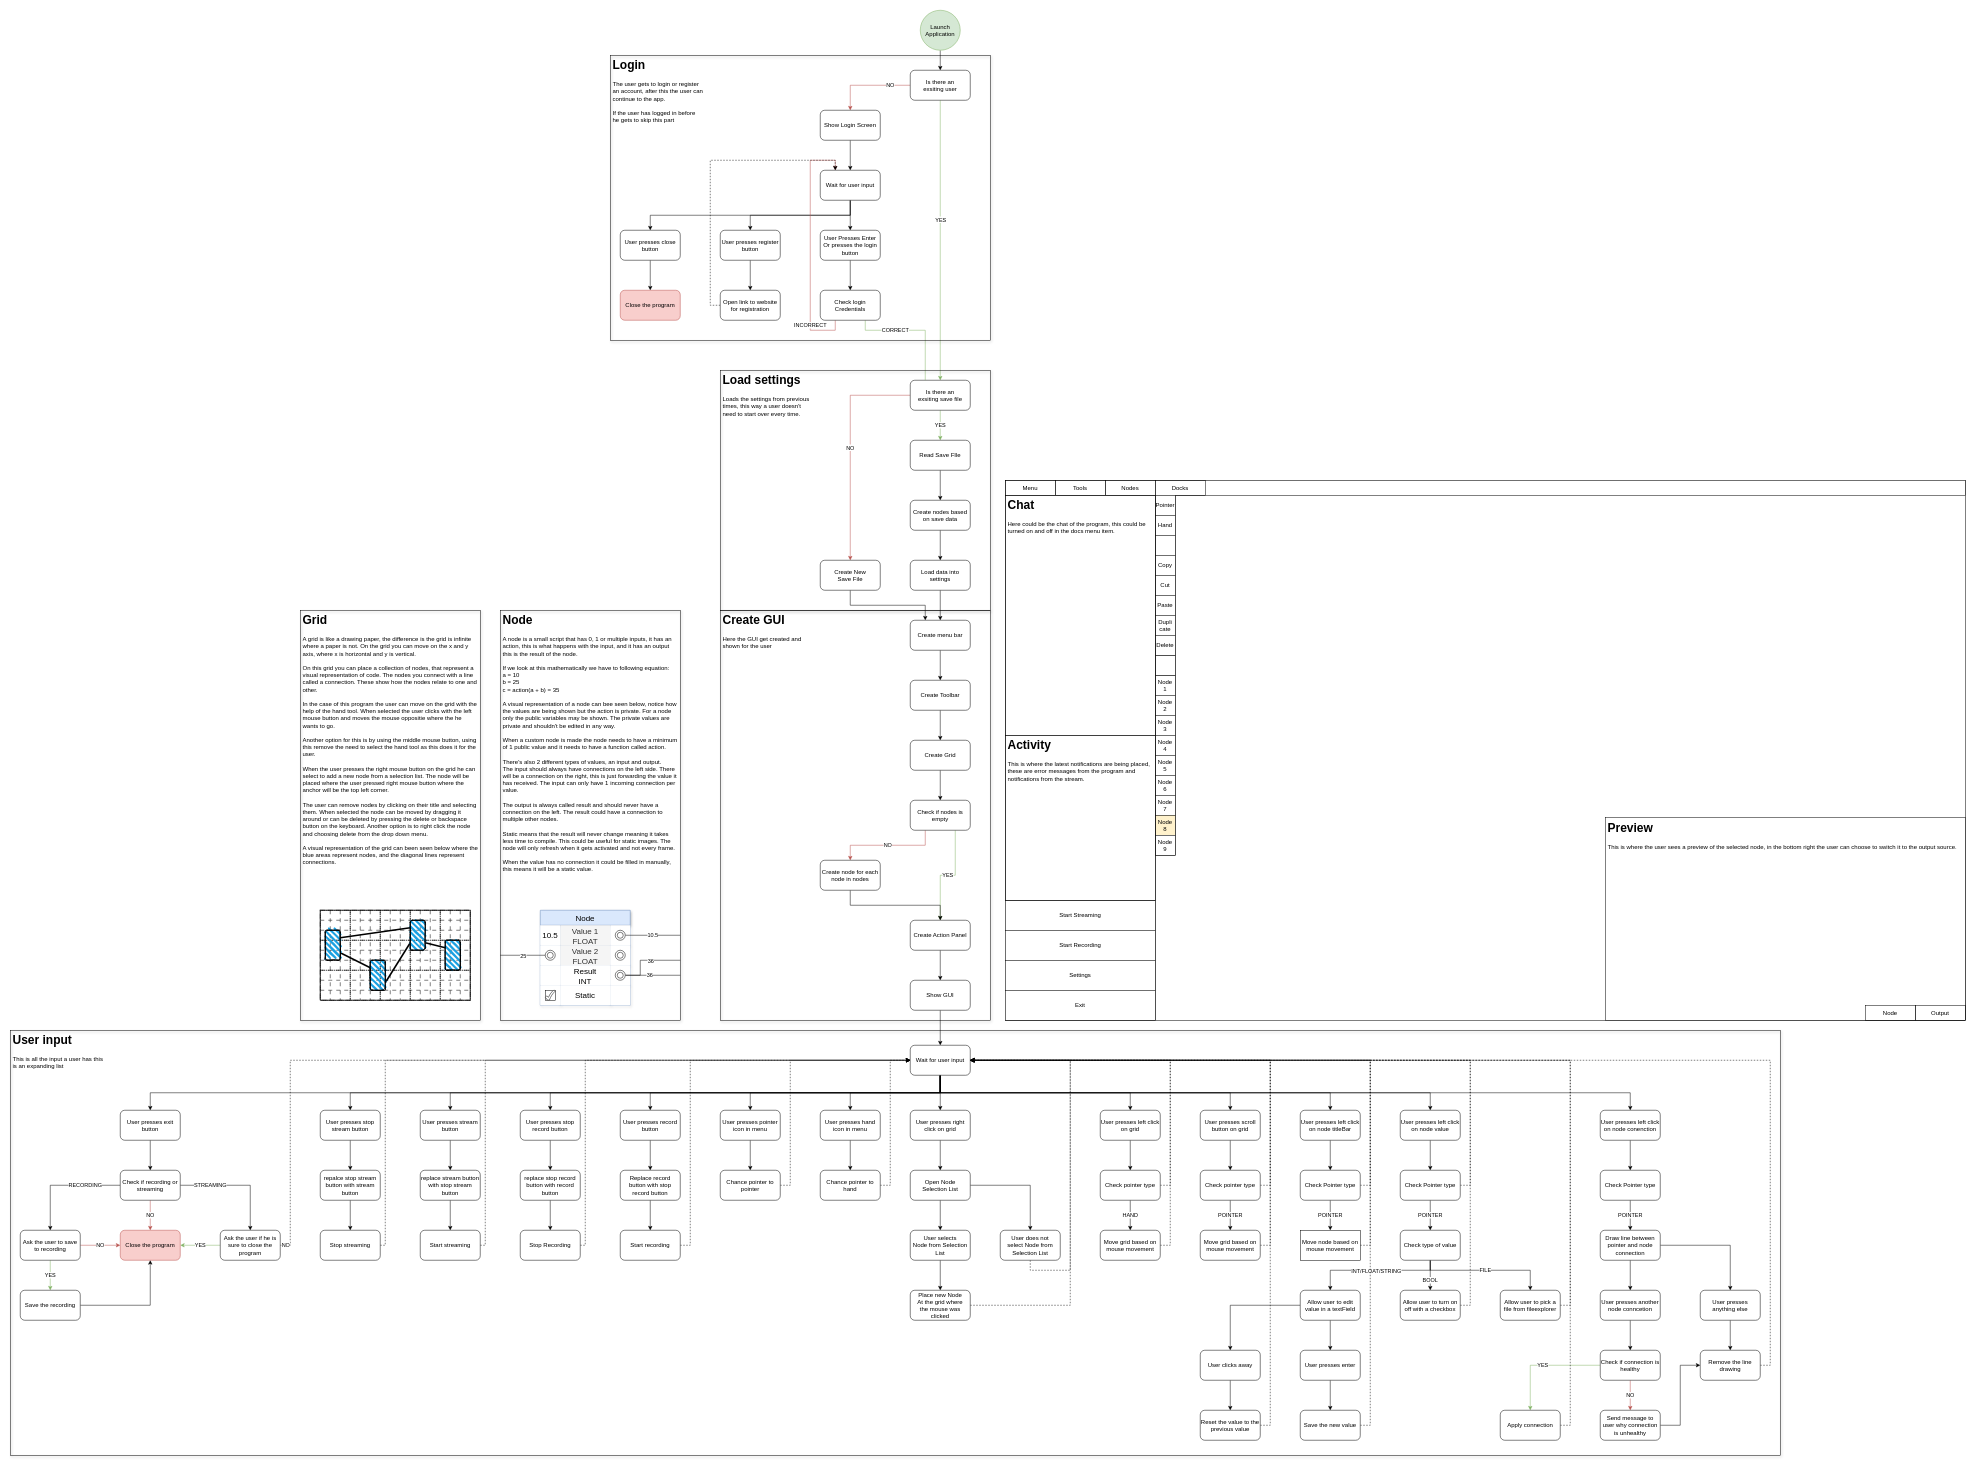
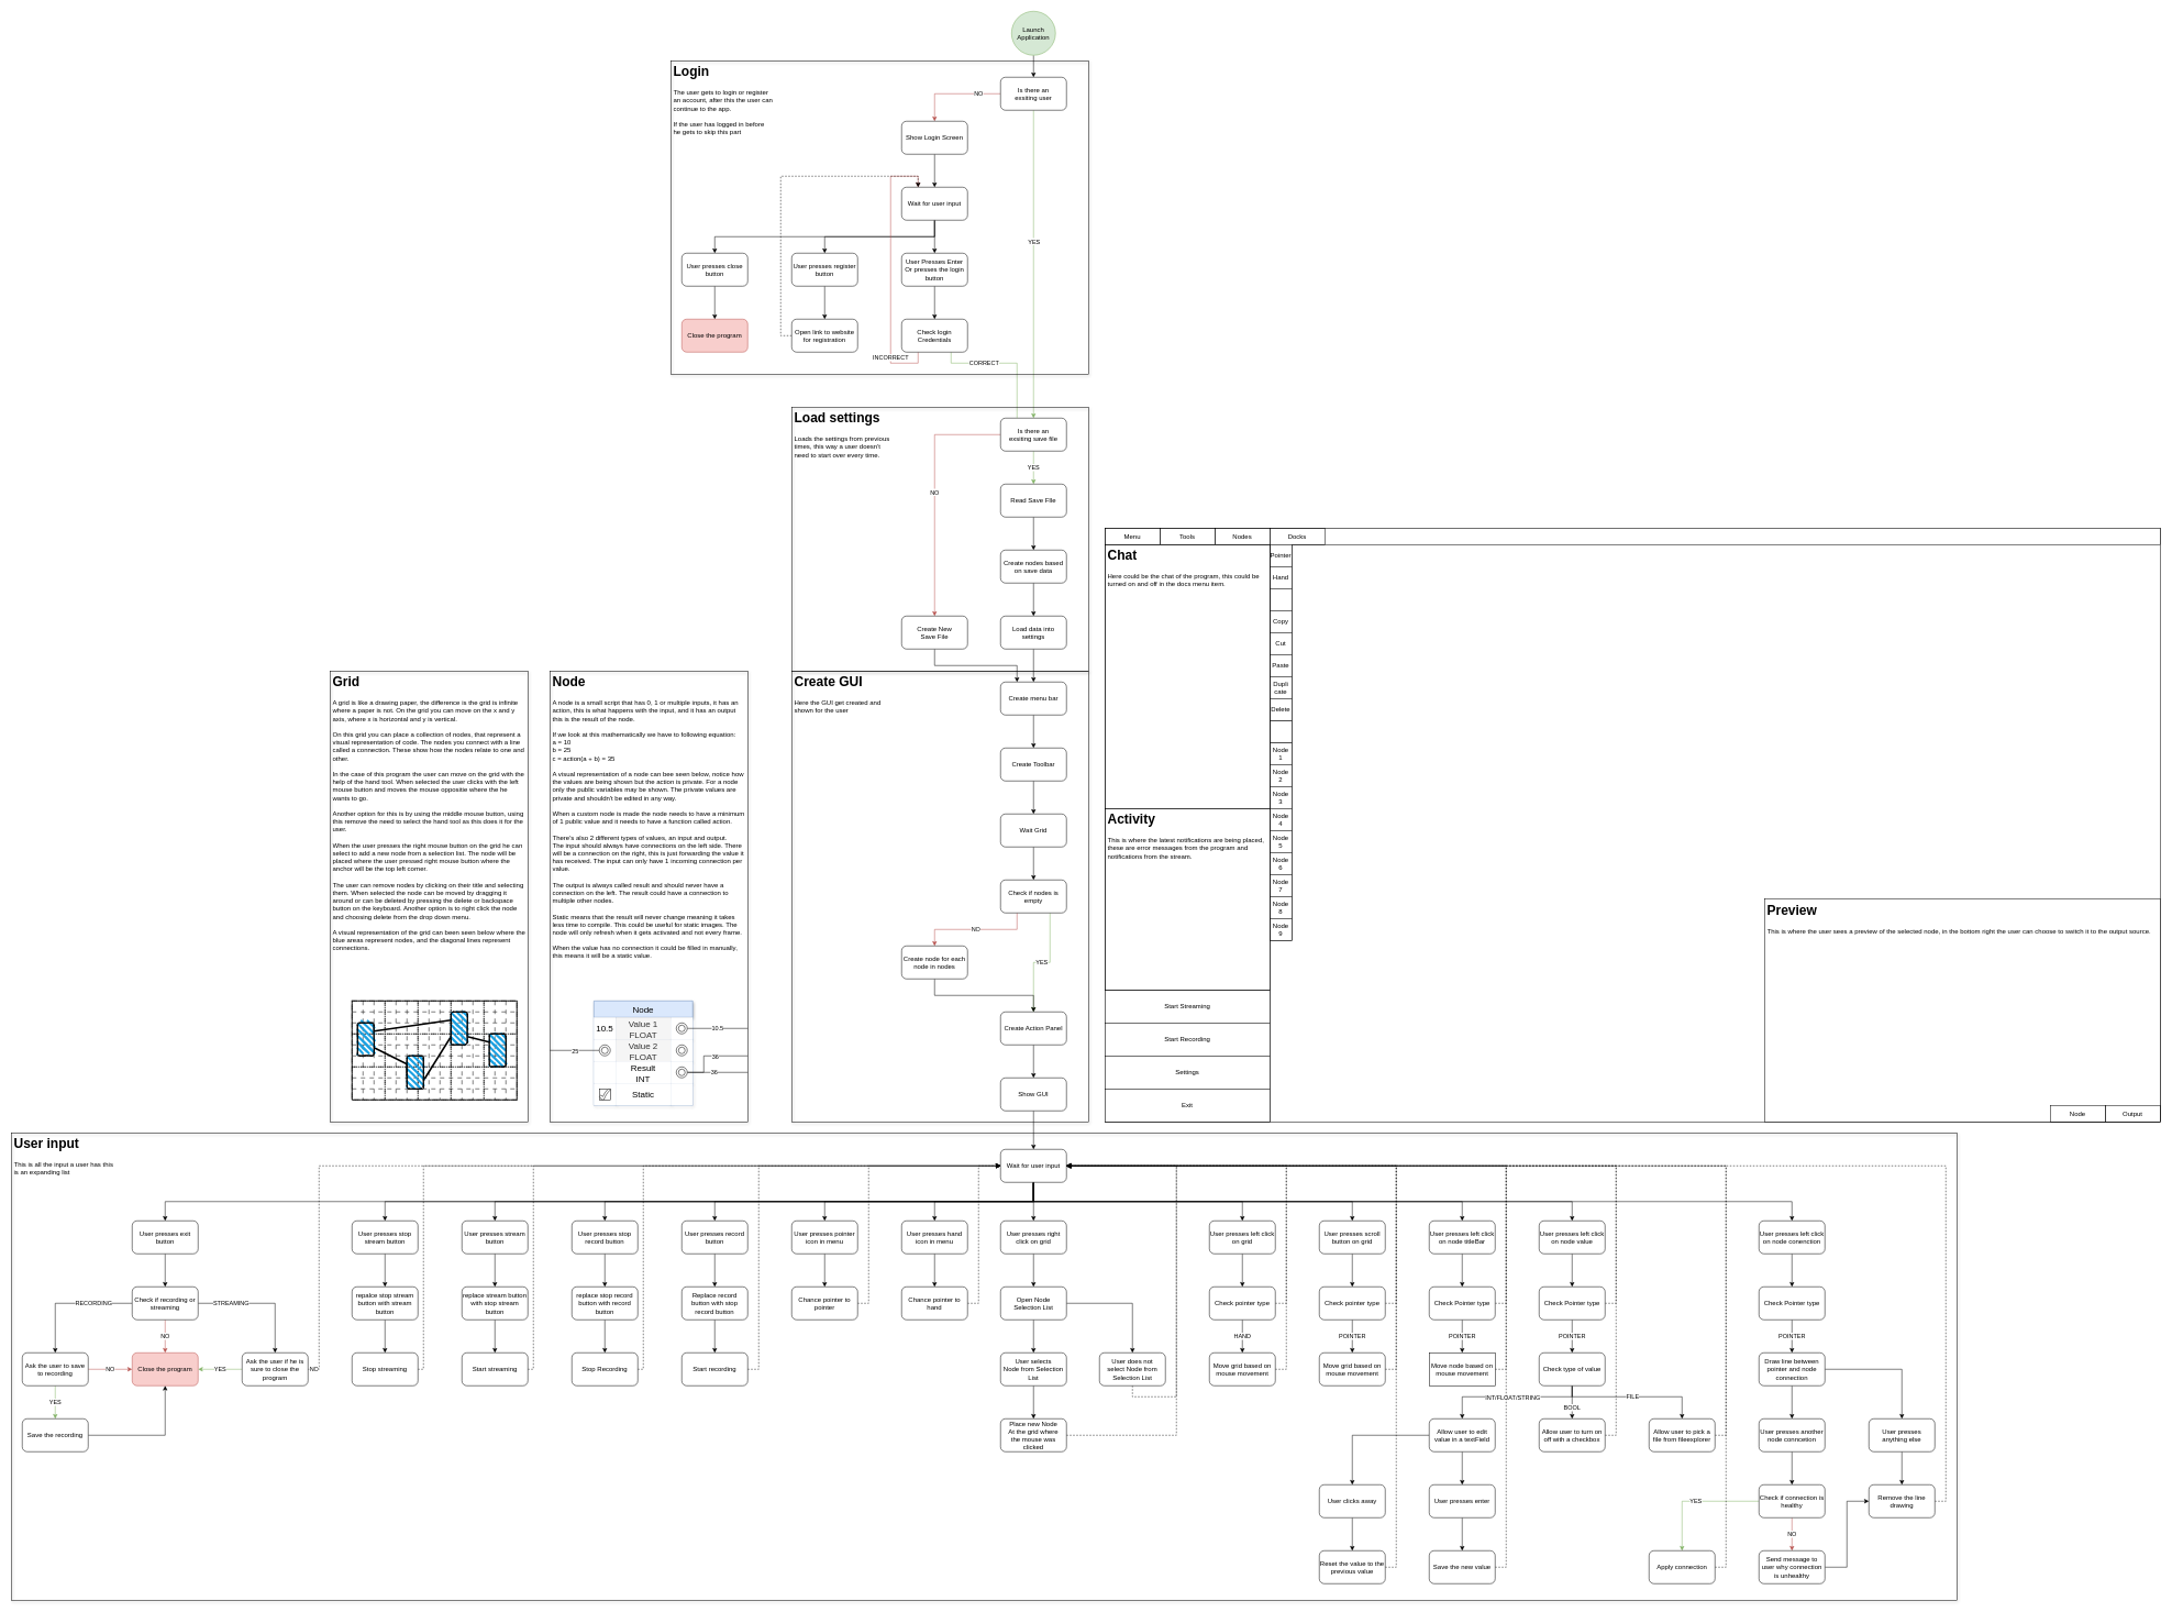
- <mxCell id="184" value="Create Grid" style="rounded=1;whiteSpace=wrap;html=1;" vertex="1" parent="1"><mxGeometry x="1820" y="1480" width="120" height="60" as="geometry" /></mxCell>
+ <mxCell id="184" value="Wait Grid" style="rounded=1;whiteSpace=wrap;html=1;" vertex="1" parent="1"><mxGeometry x="1820" y="1480" width="120" height="60" as="geometry" /></mxCell>
- <mxCell id="418" value="Node 8" style="rounded=0;whiteSpace=wrap;html=1;fillColor=#fff2cc;" vertex="1" parent="1"><mxGeometry x="2310" y="1630" width="40" height="40" as="geometry" /></mxCell>
+ <mxCell id="418" value="Node 8" style="rounded=0;whiteSpace=wrap;html=1;" vertex="1" parent="1"><mxGeometry x="2310" y="1630" width="40" height="40" as="geometry" /></mxCell>
